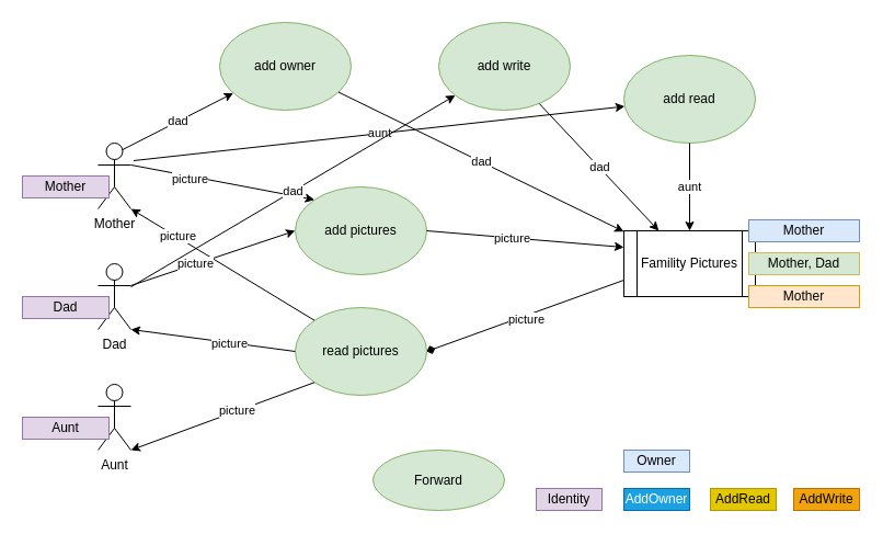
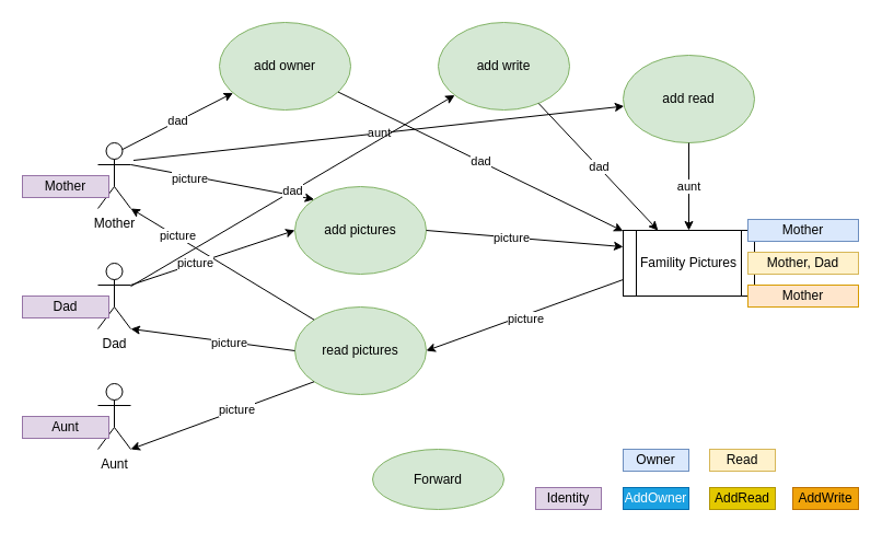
- <mxCell id="30" value="Mother, Dad" style="rounded=0;whiteSpace=wrap;html=1;align=center;fillColor=#d5e8d4;strokeColor=#d6b656;" parent="1" vertex="1"><mxGeometry x="683" y="230" width="101" height="20" as="geometry" /></mxCell>
+ <mxCell id="30" value="Mother, Dad" style="rounded=0;whiteSpace=wrap;html=1;align=center;fillColor=#fff2cc;strokeColor=#d6b656;" parent="1" vertex="1"><mxGeometry x="683" y="230" width="101" height="20" as="geometry" /></mxCell>
- <mxCell id="15" value="" style="endArrow=diamond;html=1;exitX=0;exitY=0.75;exitDx=0;exitDy=0;entryX=1;entryY=0.5;entryDx=0;entryDy=0;" parent="1" source="3" target="6" edge="1"><mxGeometry width="50" height="50" relative="1" as="geometry"><mxPoint x="296.574" y="218.284" as="sourcePoint" /><mxPoint x="119" y="260" as="targetPoint" /></mxGeometry></mxCell>
+ <mxCell id="15" value="" style="endArrow=classic;html=1;exitX=0;exitY=0.75;exitDx=0;exitDy=0;entryX=1;entryY=0.5;entryDx=0;entryDy=0;" parent="1" source="3" target="6" edge="1"><mxGeometry width="50" height="50" relative="1" as="geometry"><mxPoint x="296.574" y="218.284" as="sourcePoint" /><mxPoint x="119" y="260" as="targetPoint" /></mxGeometry></mxCell>
+ <mxCell id="28" value="Read" style="rounded=0;whiteSpace=wrap;html=1;align=center;fillColor=#fff2cc;strokeColor=#d6b656;" parent="1" vertex="1"><mxGeometry x="648" y="410" width="60" height="20" as="geometry" /></mxCell>
